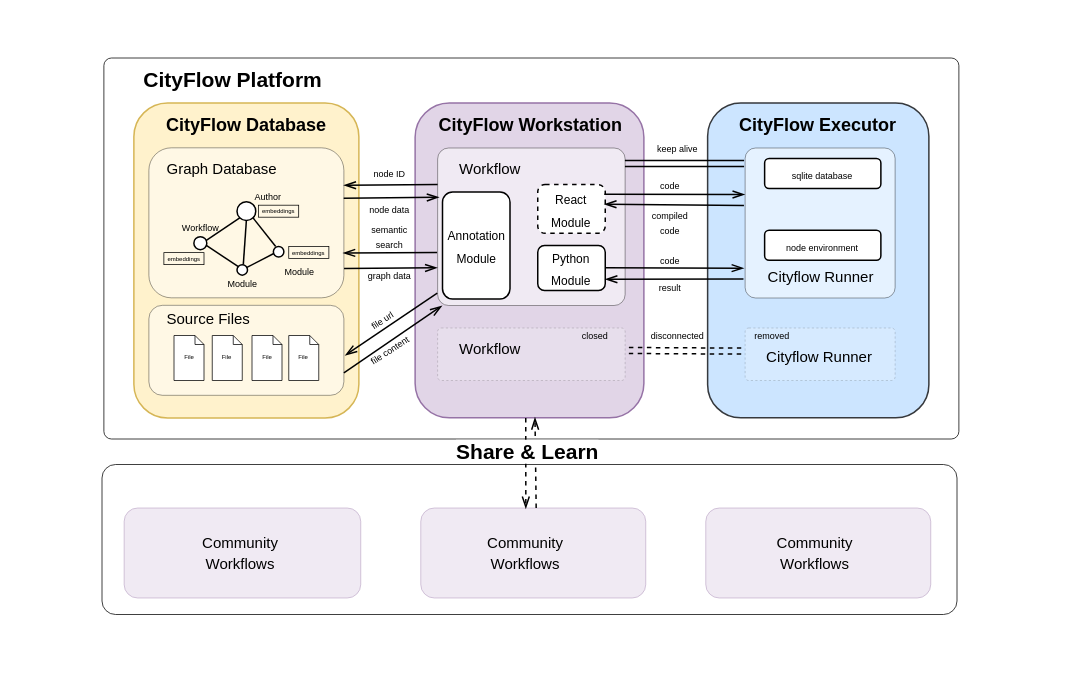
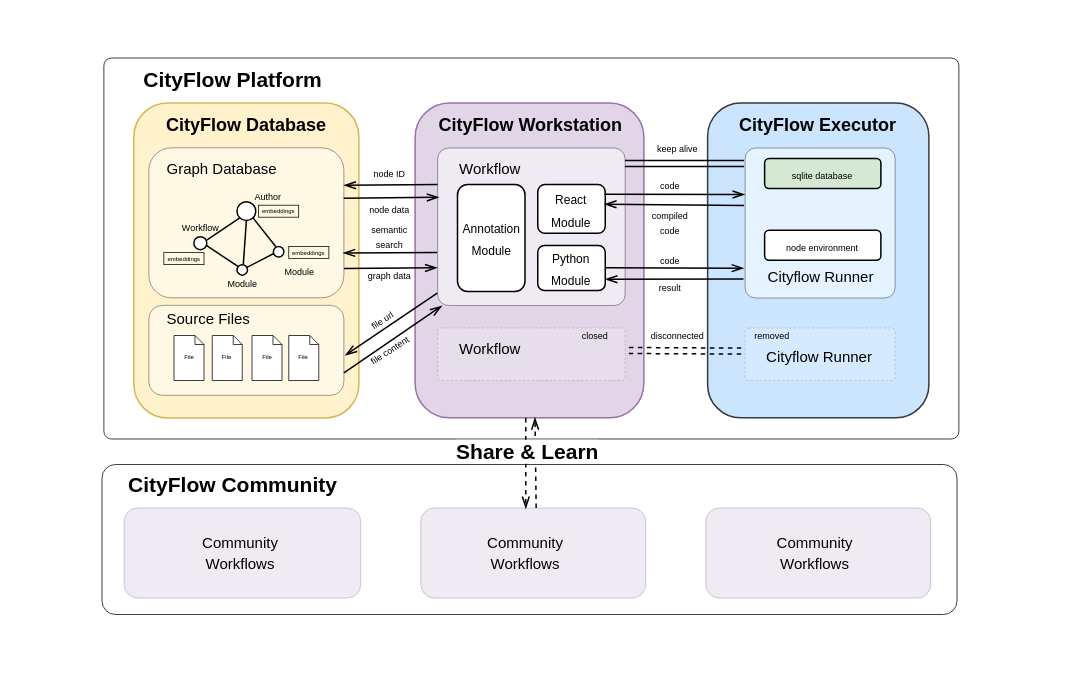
- <mxCell id="16" value="&lt;font style=&quot;font-size: 6px;&quot;&gt;sqlite database&lt;/font&gt;" style="rounded=1;whiteSpace=wrap;html=1;" parent="1" vertex="1"><mxGeometry x="509.25" y="105" width="77.5" height="20" as="geometry" /></mxCell>
+ <mxCell id="16" value="&lt;font style=&quot;font-size: 6px;&quot;&gt;sqlite database&lt;/font&gt;" style="rounded=1;whiteSpace=wrap;html=1;fillColor=#d5e8d4;" parent="1" vertex="1"><mxGeometry x="509.25" y="105" width="77.5" height="20" as="geometry" /></mxCell>
- <mxCell id="14" value="&lt;font style=&quot;font-size: 8px;&quot;&gt;React&lt;br&gt;Module&lt;/font&gt;" style="rounded=1;whiteSpace=wrap;html=1;dashed=1;" parent="1" vertex="1"><mxGeometry x="358" y="122.38" width="45" height="32.5" as="geometry" /></mxCell>
+ <mxCell id="14" value="&lt;font style=&quot;font-size: 8px;&quot;&gt;React&lt;br&gt;Module&lt;/font&gt;" style="rounded=1;whiteSpace=wrap;html=1;" parent="1" vertex="1"><mxGeometry x="358" y="122.38" width="45" height="32.5" as="geometry" /></mxCell>
- <mxCell id="19" value="&lt;font style=&quot;font-size: 8px;&quot;&gt;Annotation Module&lt;/font&gt;" style="rounded=1;whiteSpace=wrap;html=1;" parent="1" vertex="1"><mxGeometry x="294.5" y="127.38" width="45" height="71.25" as="geometry" /></mxCell>
+ <mxCell id="19" value="&lt;font style=&quot;font-size: 8px;&quot;&gt;Annotation Module&lt;/font&gt;" style="rounded=1;whiteSpace=wrap;html=1;" parent="1" vertex="1"><mxGeometry x="304.5" y="122.38" width="45" height="71.25" as="geometry" /></mxCell>
+ <mxCell id="75" value="&lt;b&gt;&lt;font style=&quot;font-size: 14px;&quot;&gt;CityFlow Community&lt;/font&gt;&lt;/b&gt;" style="text;html=1;strokeColor=none;fillColor=none;align=center;verticalAlign=middle;whiteSpace=wrap;rounded=0;labelBackgroundColor=none;strokeWidth=0.5;fontSize=4;fontColor=#000000;" parent="1" vertex="1"><mxGeometry x="75.75" y="308" width="158" height="30" as="geometry" /></mxCell>
